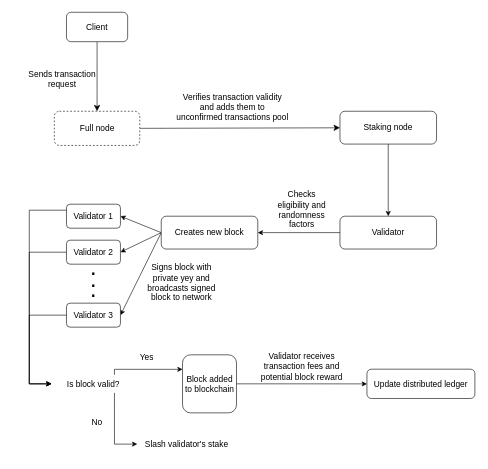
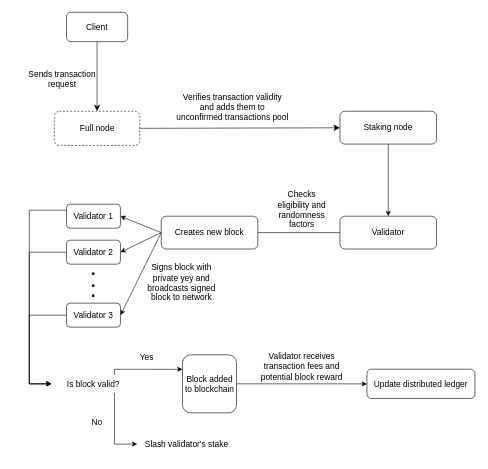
- <mxCell id="10" style="edgeStyle=orthogonalEdgeStyle;rounded=0;orthogonalLoop=1;jettySize=auto;html=1;exitX=0;exitY=0.5;exitDx=0;exitDy=0;entryX=1;entryY=0.5;entryDx=0;entryDy=0;" edge="1" parent="1" source="11" target="15"><mxGeometry relative="1" as="geometry" /></mxCell>
+ <mxCell id="10" style="edgeStyle=orthogonalEdgeStyle;rounded=0;orthogonalLoop=1;jettySize=auto;html=1;exitX=0;exitY=0.5;exitDx=0;exitDy=0;entryX=1;entryY=0.5;entryDx=0;entryDy=0;endArrow=none;" edge="1" parent="1" source="11" target="15"><mxGeometry relative="1" as="geometry" /></mxCell>
